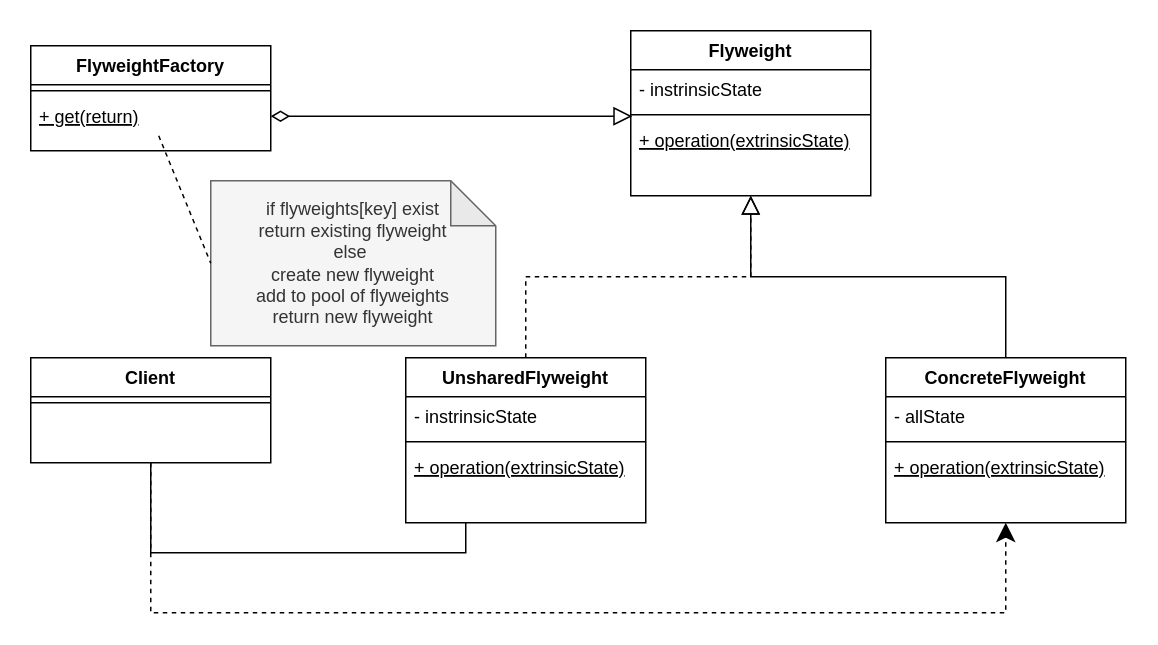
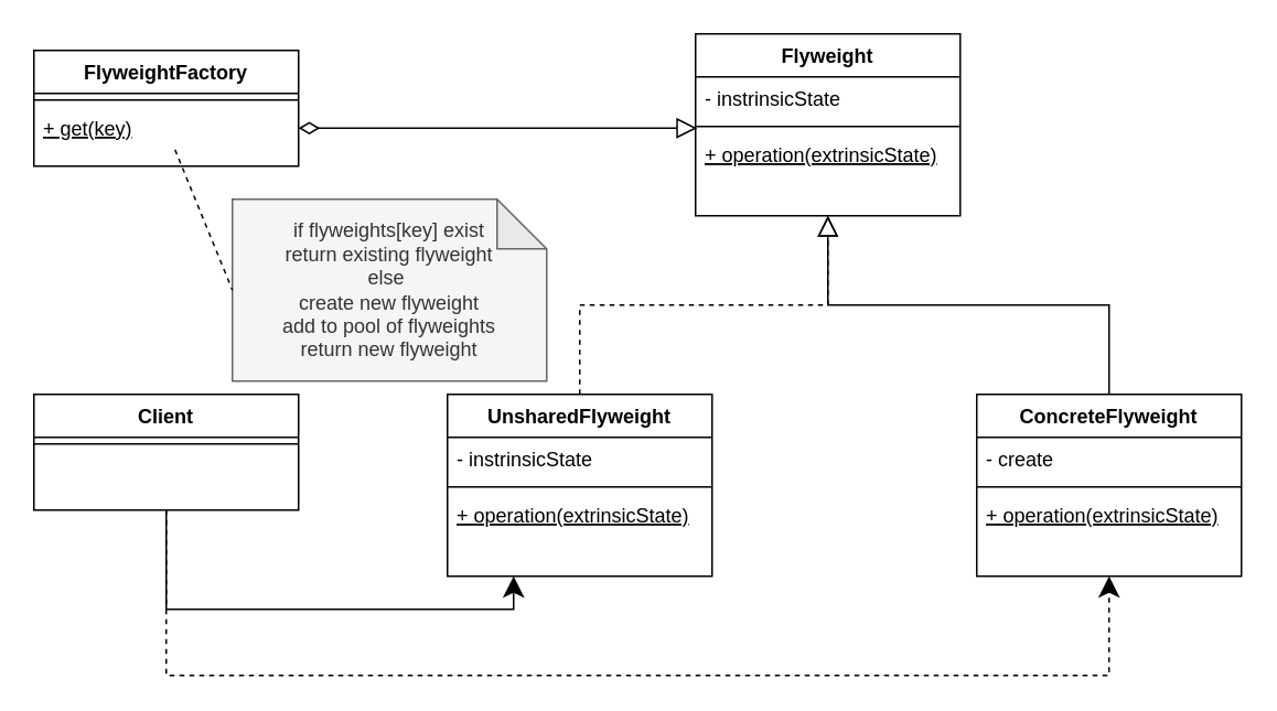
- <mxCell id="21" value="+ get(return)" style="text;align=left;verticalAlign=top;spacingLeft=4;spacingRight=4;overflow=hidden;rotatable=0;points=[[0,0.5],[1,0.5]];portConstraint=eastwest;fontStyle=4" vertex="1" parent="19"><mxGeometry y="34" width="160" height="26" as="geometry" /></mxCell>
+ <mxCell id="21" value="+ get(key)" style="text;align=left;verticalAlign=top;spacingLeft=4;spacingRight=4;overflow=hidden;rotatable=0;points=[[0,0.5],[1,0.5]];portConstraint=eastwest;fontStyle=4" vertex="1" parent="19"><mxGeometry y="34" width="160" height="26" as="geometry" /></mxCell>
- <mxCell id="16" value="- allState" style="text;align=left;verticalAlign=top;spacingLeft=4;spacingRight=4;overflow=hidden;rotatable=0;points=[[0,0.5],[1,0.5]];portConstraint=eastwest;" vertex="1" parent="15"><mxGeometry y="26" width="160" height="26" as="geometry" /></mxCell>
+ <mxCell id="16" value="- create" style="text;align=left;verticalAlign=top;spacingLeft=4;spacingRight=4;overflow=hidden;rotatable=0;points=[[0,0.5],[1,0.5]];portConstraint=eastwest;" vertex="1" parent="15"><mxGeometry y="26" width="160" height="26" as="geometry" /></mxCell>
- <mxCell id="4" style="edgeStyle=orthogonalEdgeStyle;rounded=0;orthogonalLoop=1;jettySize=auto;html=1;entryX=0.25;entryY=1;entryDx=0;entryDy=0;startArrow=none;startFill=0;startSize=10;endArrow=none;endFill=1;endSize=10;strokeWidth=1;" edge="1" parent="1" source="22" target="11"><mxGeometry relative="1" as="geometry"><Array as="points"><mxPoint x="100" y="368" /><mxPoint x="310" y="368" /></Array></mxGeometry></mxCell>
+ <mxCell id="4" style="edgeStyle=orthogonalEdgeStyle;rounded=0;orthogonalLoop=1;jettySize=auto;html=1;entryX=0.25;entryY=1;entryDx=0;entryDy=0;startArrow=none;startFill=0;startSize=10;endArrow=classic;endFill=1;endSize=10;strokeWidth=1;" edge="1" parent="1" source="22" target="11"><mxGeometry relative="1" as="geometry"><Array as="points"><mxPoint x="100" y="368" /><mxPoint x="310" y="368" /></Array></mxGeometry></mxCell>
